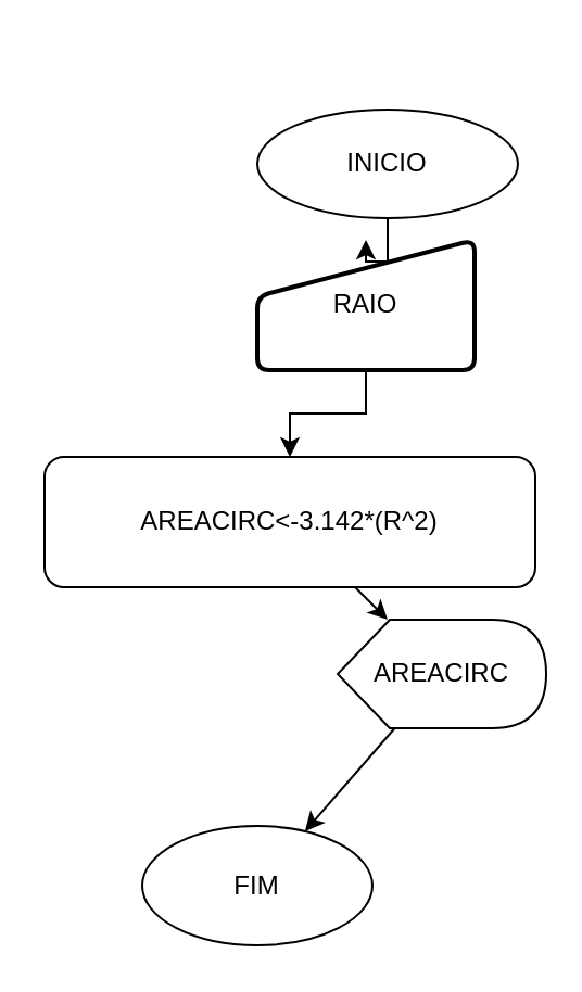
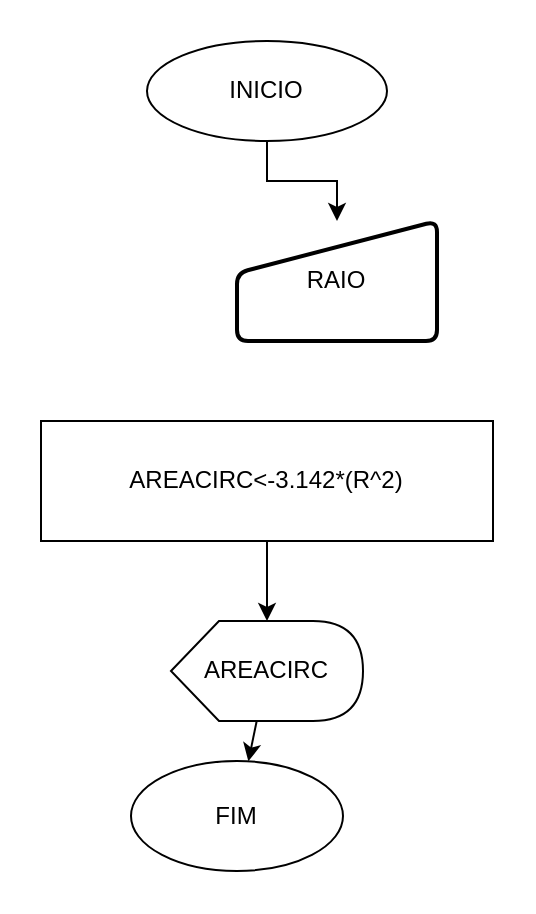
- <mxCell id="3" value="INICIO" style="ellipse;whiteSpace=wrap;html=1;" parent="1" vertex="1"><mxGeometry x="118" y="50" width="120" height="50" as="geometry" /></mxCell>
+ <mxCell id="3" value="INICIO" style="ellipse;whiteSpace=wrap;html=1;" parent="1" vertex="1"><mxGeometry x="73" y="20" width="120" height="50" as="geometry" /></mxCell>
- <mxCell id="9" value="" style="edgeStyle=orthogonalEdgeStyle;rounded=0;orthogonalLoop=1;jettySize=auto;html=1;" edge="1" parent="1" source="10" target="5"><mxGeometry relative="1" as="geometry" /></mxCell>
- <mxCell id="5" value="AREACIRC&amp;lt;-3.142*(R^2)" style="whiteSpace=wrap;html=1;rounded=1;" parent="1" vertex="1"><mxGeometry x="20" y="210" width="226" height="60" as="geometry" /></mxCell>
+ <mxCell id="5" value="AREACIRC&amp;lt;-3.142*(R^2)" style="whiteSpace=wrap;html=1;" parent="1" vertex="1"><mxGeometry x="20" y="210" width="226" height="60" as="geometry" /></mxCell>
- <mxCell id="7" value="AREACIRC" style="shape=display;whiteSpace=wrap;html=1;" parent="1" vertex="1"><mxGeometry x="155" y="285" width="96" height="50" as="geometry" /></mxCell>
+ <mxCell id="7" value="AREACIRC" style="shape=display;whiteSpace=wrap;html=1;" parent="1" vertex="1"><mxGeometry x="85" y="310" width="96" height="50" as="geometry" /></mxCell>
